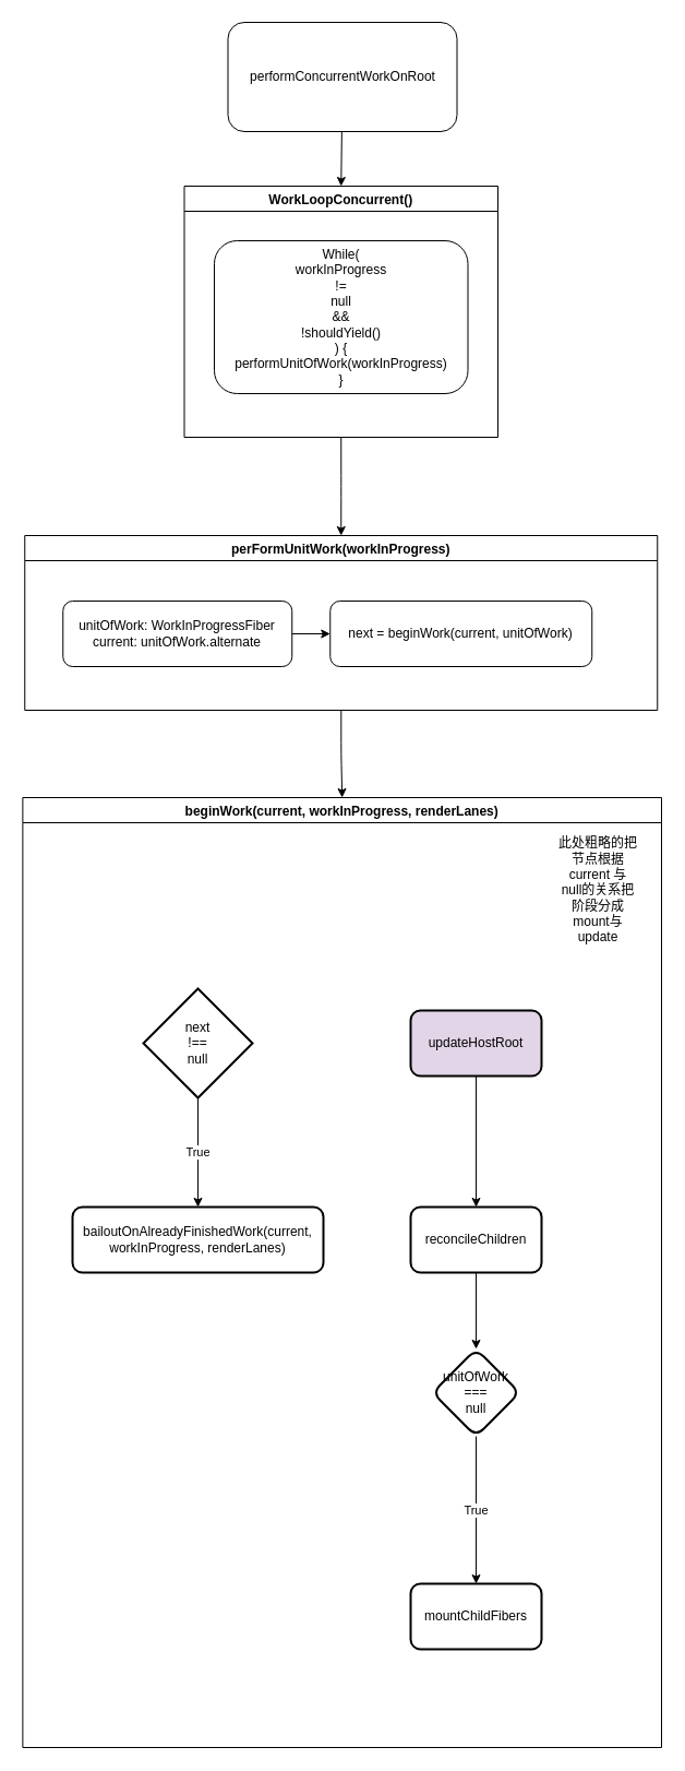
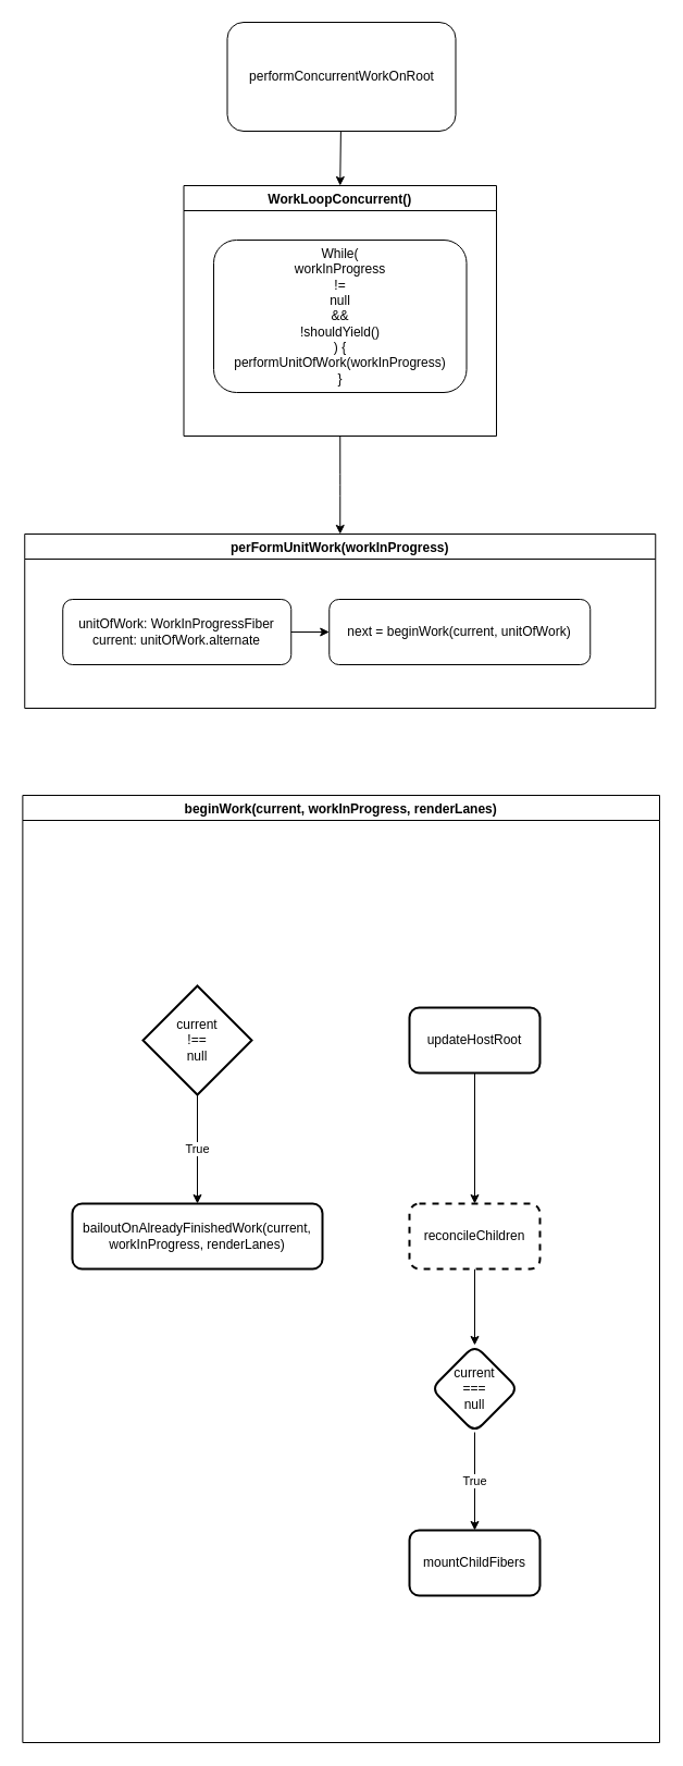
- <mxCell id="7" value="" style="edgeStyle=orthogonalEdgeStyle;html=1;" parent="1" source="8" target="12" edge="1"><mxGeometry relative="1" as="geometry" /></mxCell>
- <mxCell id="14" value="此处粗略的把节点根据current 与 null的关系把阶段分成mount与update" style="text;html=1;strokeColor=none;fillColor=none;align=center;verticalAlign=middle;whiteSpace=wrap;rounded=0;" parent="12" vertex="1"><mxGeometry x="490" y="40" width="75.62" height="90" as="geometry" /></mxCell>
- <mxCell id="13" value="next&lt;br&gt;!==&lt;br&gt;null" style="strokeWidth=2;html=1;shape=mxgraph.flowchart.decision;whiteSpace=wrap;" parent="12" vertex="1"><mxGeometry x="110.62" y="175" width="100" height="100" as="geometry" /></mxCell>
+ <mxCell id="13" value="current&lt;br&gt;!==&lt;br&gt;null" style="strokeWidth=2;html=1;shape=mxgraph.flowchart.decision;whiteSpace=wrap;" parent="12" vertex="1"><mxGeometry x="110.62" y="175" width="100" height="100" as="geometry" /></mxCell>
- <mxCell id="17" value="updateHostRoot" style="rounded=1;whiteSpace=wrap;html=1;strokeWidth=2;fillColor=#e1d5e7;" parent="12" vertex="1"><mxGeometry x="355.62" y="195" width="120" height="60" as="geometry" /></mxCell>
+ <mxCell id="17" value="updateHostRoot" style="rounded=1;whiteSpace=wrap;html=1;strokeWidth=2;" parent="12" vertex="1"><mxGeometry x="355.62" y="195" width="120" height="60" as="geometry" /></mxCell>
- <mxCell id="19" value="reconcileChildren" style="rounded=1;whiteSpace=wrap;html=1;strokeWidth=2;" parent="12" vertex="1"><mxGeometry x="355.62" y="375" width="120" height="60" as="geometry" /></mxCell>
+ <mxCell id="19" value="reconcileChildren" style="rounded=1;whiteSpace=wrap;html=1;strokeWidth=2;dashed=1;" parent="12" vertex="1"><mxGeometry x="355.62" y="375" width="120" height="60" as="geometry" /></mxCell>
- <mxCell id="21" value="unitOfWork&lt;br&gt;===&lt;br&gt;null" style="rhombus;whiteSpace=wrap;html=1;rounded=1;strokeWidth=2;" parent="12" vertex="1"><mxGeometry x="375.62" y="505" width="80" height="80" as="geometry" /></mxCell>
+ <mxCell id="21" value="current&lt;br&gt;===&lt;br&gt;null" style="rhombus;whiteSpace=wrap;html=1;rounded=1;strokeWidth=2;" parent="12" vertex="1"><mxGeometry x="375.62" y="505" width="80" height="80" as="geometry" /></mxCell>
- <mxCell id="22" value="mountChildFibers" style="whiteSpace=wrap;html=1;rounded=1;strokeWidth=2;" parent="1" vertex="1"><mxGeometry x="376" y="1450" width="120" height="60" as="geometry" /></mxCell>
+ <mxCell id="22" value="mountChildFibers" style="whiteSpace=wrap;html=1;rounded=1;strokeWidth=2;" parent="1" vertex="1"><mxGeometry x="376" y="1405" width="120" height="60" as="geometry" /></mxCell>
